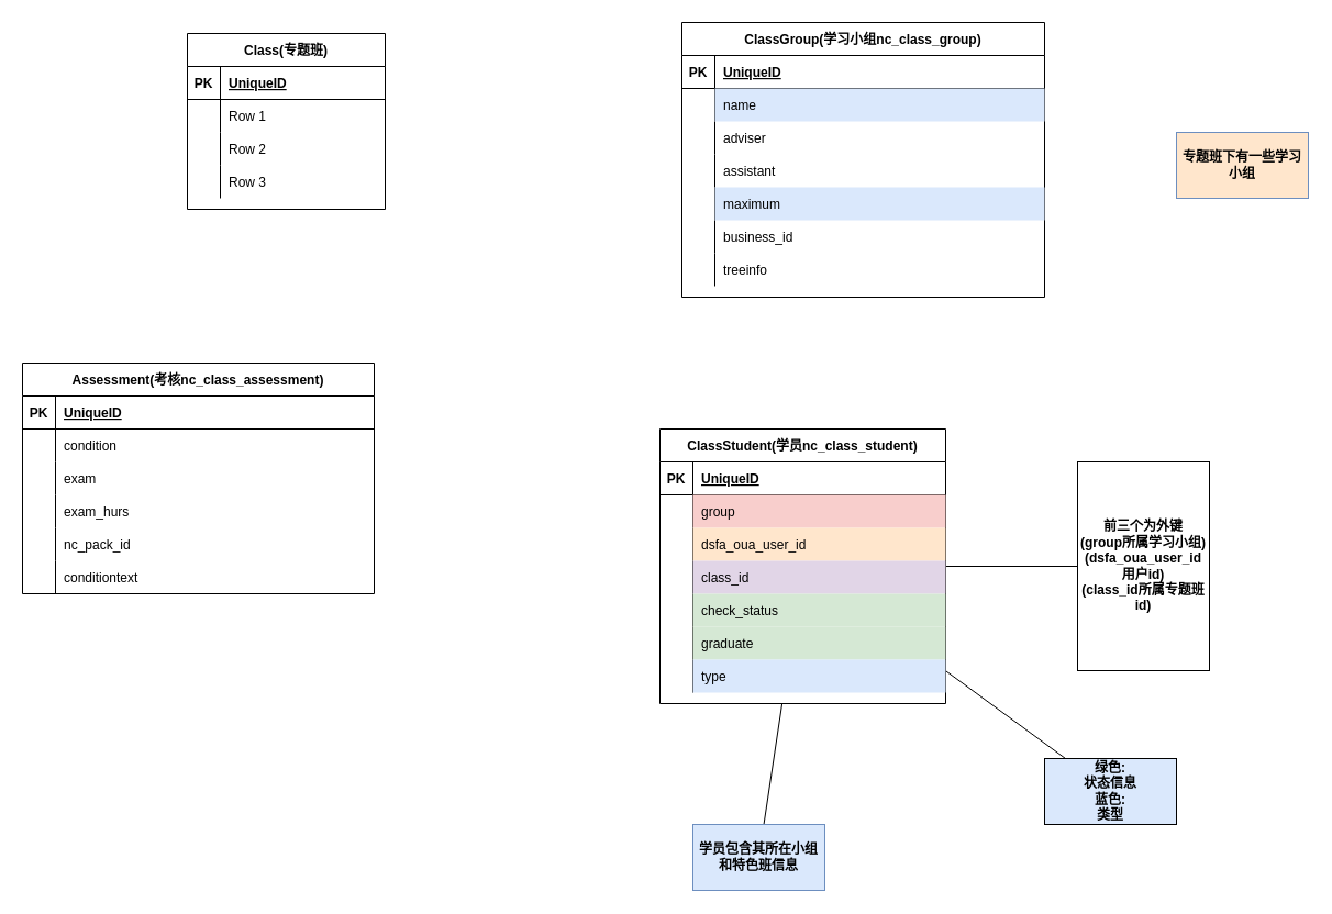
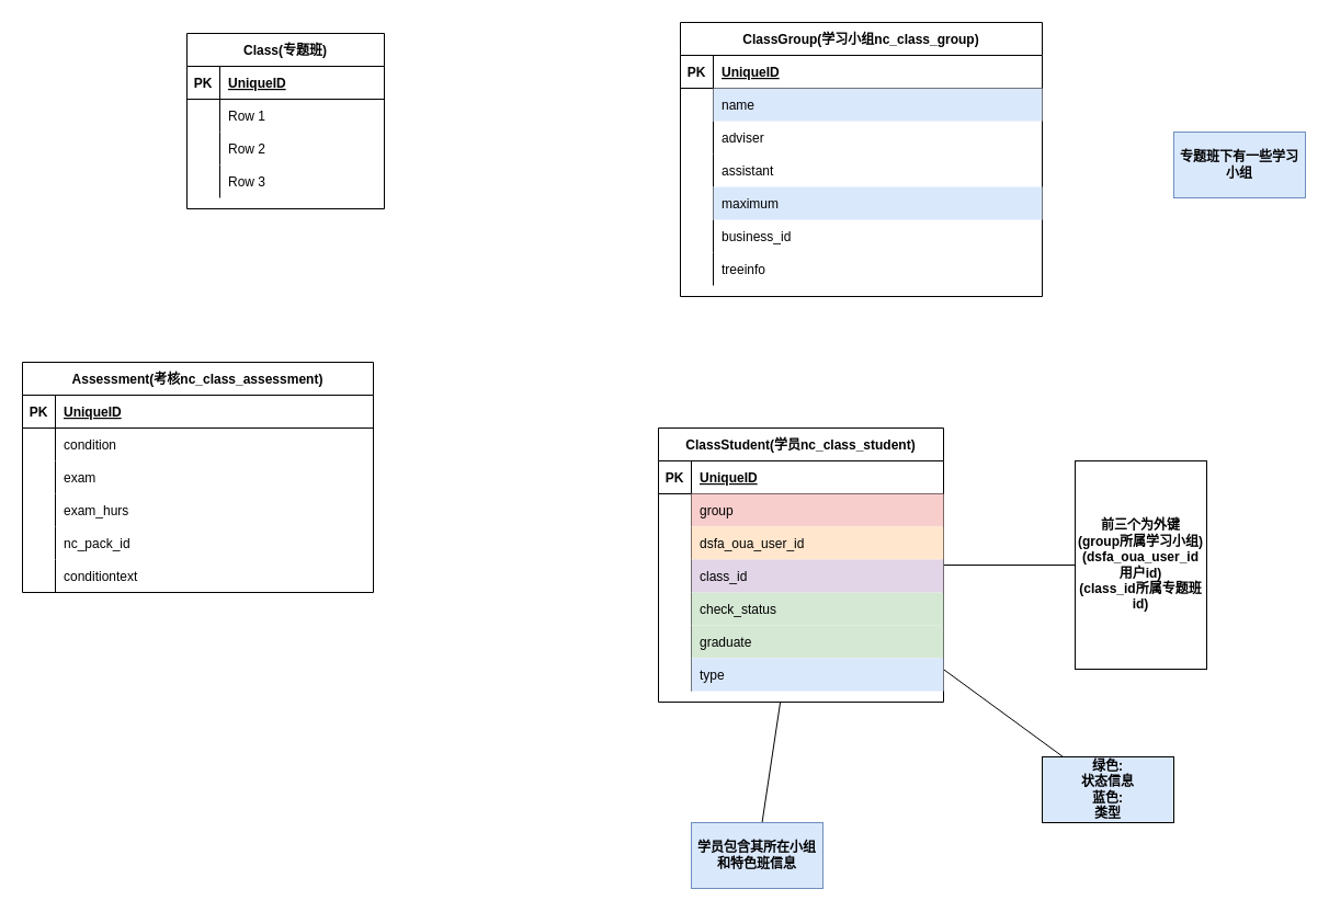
- <mxCell id="81" value="专题班下有一些学习小组" style="whiteSpace=wrap;html=1;fontStyle=1;startSize=30;fillColor=#ffe6cc;strokeColor=#6c8ebf;" vertex="1" parent="1"><mxGeometry x="1070" y="120" width="120" height="60" as="geometry" /></mxCell>
+ <mxCell id="81" value="专题班下有一些学习小组" style="whiteSpace=wrap;html=1;fontStyle=1;startSize=30;fillColor=#dae8fc;strokeColor=#6c8ebf;" vertex="1" parent="1"><mxGeometry x="1070" y="120" width="120" height="60" as="geometry" /></mxCell>
